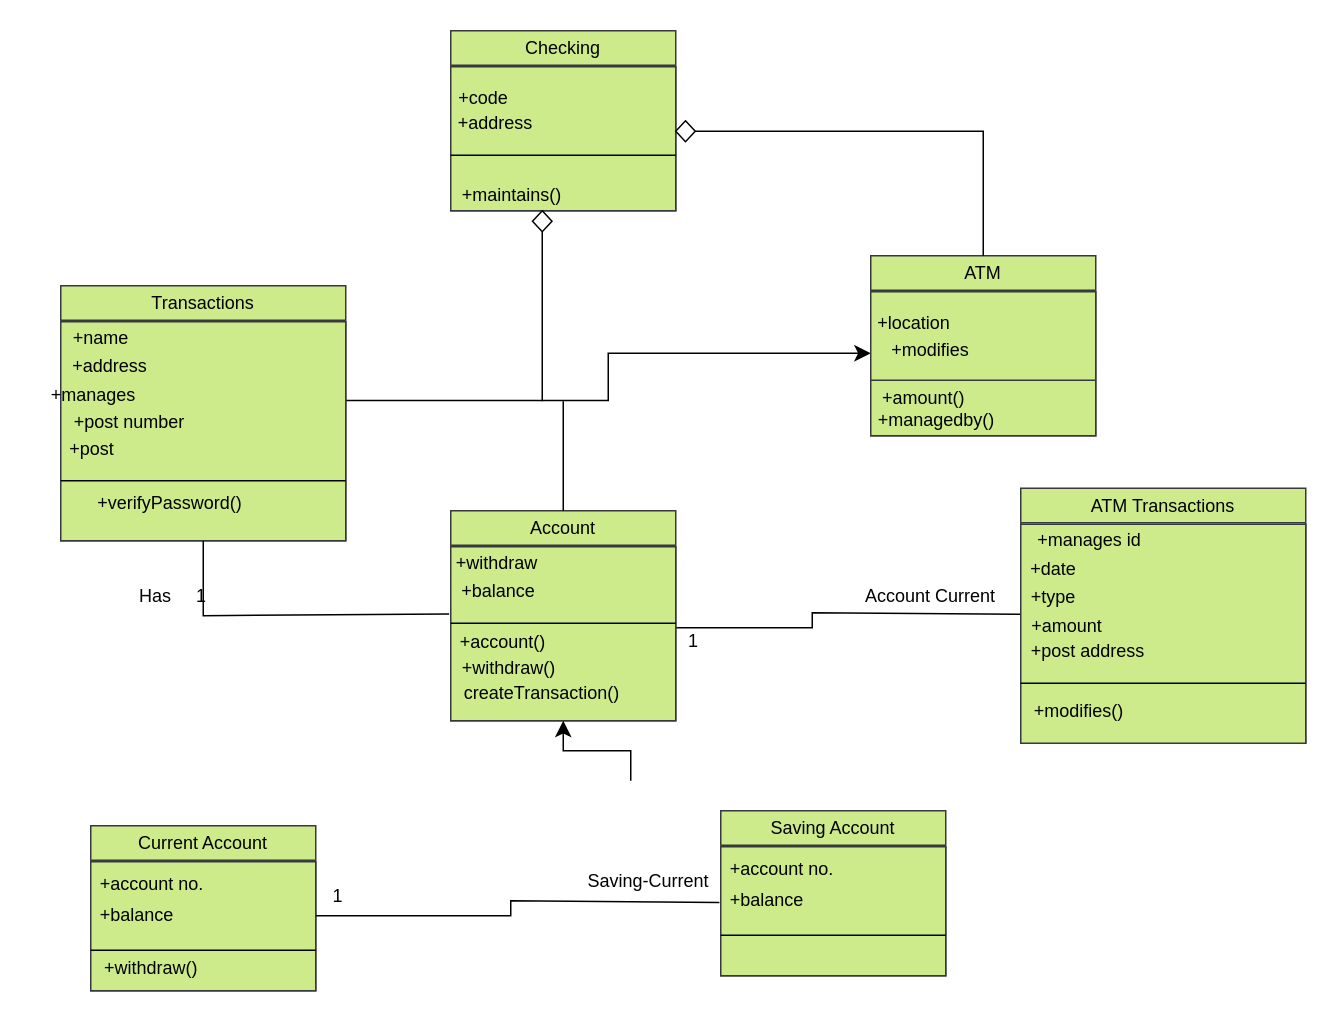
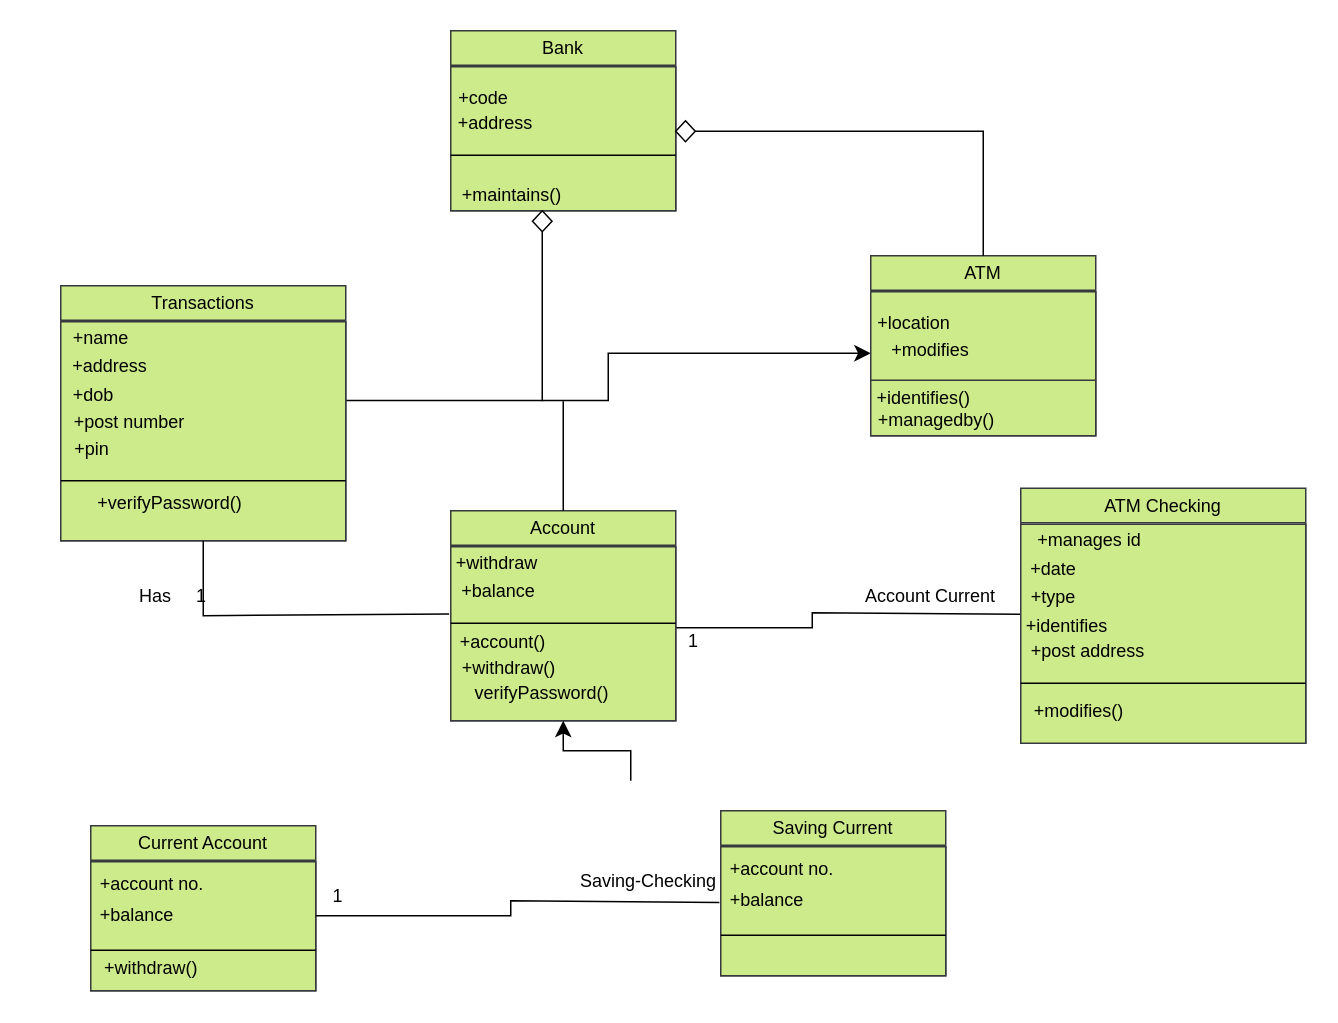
- <mxCell id="4" value="&lt;span style=&quot;font-weight: 400;&quot;&gt;Checking&lt;/span&gt;" style="swimlane;whiteSpace=wrap;html=1;fillColor=#cdeb8b;strokeColor=#36393d;" vertex="1" parent="1"><mxGeometry x="300" y="20" width="150" height="120" as="geometry"><mxRectangle x="60" y="210" width="90" height="30" as="alternateBounds" /></mxGeometry></mxCell>
+ <mxCell id="4" value="&lt;span style=&quot;font-weight: 400;&quot;&gt;Bank&lt;/span&gt;" style="swimlane;whiteSpace=wrap;html=1;fillColor=#cdeb8b;strokeColor=#36393d;" vertex="1" parent="1"><mxGeometry x="300" y="20" width="150" height="120" as="geometry"><mxRectangle x="60" y="210" width="90" height="30" as="alternateBounds" /></mxGeometry></mxCell>
- <mxCell id="21" value="&lt;span style=&quot;text-align: left;&quot;&gt;+manages&lt;/span&gt;" style="text;html=1;align=center;verticalAlign=middle;whiteSpace=wrap;rounded=0;" vertex="1" parent="17"><mxGeometry x="-20" y="58" width="84" height="30" as="geometry" /></mxCell>
+ <mxCell id="21" value="&lt;span style=&quot;text-align: left;&quot;&gt;+dob&lt;/span&gt;" style="text;html=1;align=center;verticalAlign=middle;whiteSpace=wrap;rounded=0;" vertex="1" parent="17"><mxGeometry x="-20" y="58" width="84" height="30" as="geometry" /></mxCell>
- <mxCell id="16" value="&lt;div style=&quot;text-align: left;&quot;&gt;&lt;span style=&quot;background-color: initial;&quot;&gt;+amount()&lt;/span&gt;&lt;/div&gt;" style="text;html=1;align=center;verticalAlign=middle;whiteSpace=wrap;rounded=0;" vertex="1" parent="10"><mxGeometry x="-5" y="85" width="81" height="20" as="geometry" /></mxCell>
+ <mxCell id="16" value="&lt;div style=&quot;text-align: left;&quot;&gt;&lt;span style=&quot;background-color: initial;&quot;&gt;+identifies()&lt;/span&gt;&lt;/div&gt;" style="text;html=1;align=center;verticalAlign=middle;whiteSpace=wrap;rounded=0;" vertex="1" parent="10"><mxGeometry x="-5" y="85" width="81" height="20" as="geometry" /></mxCell>
- <mxCell id="24" value="&lt;span style=&quot;text-align: left;&quot;&gt;+post&lt;/span&gt;" style="text;html=1;align=center;verticalAlign=middle;whiteSpace=wrap;rounded=0;" vertex="1" parent="17"><mxGeometry x="-19" y="94" width="80" height="30" as="geometry" /></mxCell>
+ <mxCell id="24" value="&lt;span style=&quot;text-align: left;&quot;&gt;+pin&lt;/span&gt;" style="text;html=1;align=center;verticalAlign=middle;whiteSpace=wrap;rounded=0;" vertex="1" parent="17"><mxGeometry x="-19" y="94" width="80" height="30" as="geometry" /></mxCell>
- <mxCell id="34" value="&lt;span style=&quot;font-weight: 400;&quot;&gt;ATM Transactions&lt;/span&gt;" style="swimlane;whiteSpace=wrap;html=1;fillColor=#cdeb8b;strokeColor=#36393d;" vertex="1" parent="1"><mxGeometry x="680" y="325" width="190" height="170" as="geometry"><mxRectangle x="60" y="210" width="90" height="30" as="alternateBounds" /></mxGeometry></mxCell>
+ <mxCell id="34" value="&lt;span style=&quot;font-weight: 400;&quot;&gt;ATM Checking&lt;/span&gt;" style="swimlane;whiteSpace=wrap;html=1;fillColor=#cdeb8b;strokeColor=#36393d;" vertex="1" parent="1"><mxGeometry x="680" y="325" width="190" height="170" as="geometry"><mxRectangle x="60" y="210" width="90" height="30" as="alternateBounds" /></mxGeometry></mxCell>
- <mxCell id="39" value="&lt;span style=&quot;text-align: left;&quot;&gt;+amount&lt;/span&gt;" style="text;html=1;align=center;verticalAlign=middle;whiteSpace=wrap;rounded=0;" vertex="1" parent="34"><mxGeometry x="-26" y="77" width="114" height="30" as="geometry" /></mxCell>
+ <mxCell id="39" value="&lt;span style=&quot;text-align: left;&quot;&gt;+identifies&lt;/span&gt;" style="text;html=1;align=center;verticalAlign=middle;whiteSpace=wrap;rounded=0;" vertex="1" parent="34"><mxGeometry x="-26" y="77" width="114" height="30" as="geometry" /></mxCell>
- <mxCell id="33" value="&lt;span style=&quot;text-align: left;&quot;&gt;createTransaction()&lt;/span&gt;" style="text;html=1;align=center;verticalAlign=middle;whiteSpace=wrap;rounded=0;" vertex="1" parent="26"><mxGeometry x="4" y="107" width="114" height="30" as="geometry" /></mxCell>
+ <mxCell id="33" value="&lt;span style=&quot;text-align: left;&quot;&gt;verifyPassword()&lt;/span&gt;" style="text;html=1;align=center;verticalAlign=middle;whiteSpace=wrap;rounded=0;" vertex="1" parent="26"><mxGeometry x="4" y="107" width="114" height="30" as="geometry" /></mxCell>
- <mxCell id="49" value="&lt;span style=&quot;font-weight: 400;&quot;&gt;Saving Account&lt;/span&gt;" style="swimlane;whiteSpace=wrap;html=1;fillColor=#cdeb8b;strokeColor=#36393d;" vertex="1" parent="1"><mxGeometry x="480" y="540" width="150" height="110" as="geometry"><mxRectangle x="60" y="210" width="90" height="30" as="alternateBounds" /></mxGeometry></mxCell>
+ <mxCell id="49" value="&lt;span style=&quot;font-weight: 400;&quot;&gt;Saving Current&lt;/span&gt;" style="swimlane;whiteSpace=wrap;html=1;fillColor=#cdeb8b;strokeColor=#36393d;" vertex="1" parent="1"><mxGeometry x="480" y="540" width="150" height="110" as="geometry"><mxRectangle x="60" y="210" width="90" height="30" as="alternateBounds" /></mxGeometry></mxCell>
- <mxCell id="62" value="&lt;font style=&quot;font-size: 12px;&quot;&gt;Saving-Current&lt;/font&gt;" style="text;html=1;align=center;verticalAlign=middle;whiteSpace=wrap;rounded=0;fontSize=16;" vertex="1" parent="1"><mxGeometry x="384" y="570" width="96" height="30" as="geometry" /></mxCell>
+ <mxCell id="62" value="&lt;font style=&quot;font-size: 12px;&quot;&gt;Saving-Checking&lt;/font&gt;" style="text;html=1;align=center;verticalAlign=middle;whiteSpace=wrap;rounded=0;fontSize=16;" vertex="1" parent="1"><mxGeometry x="384" y="570" width="96" height="30" as="geometry" /></mxCell>
